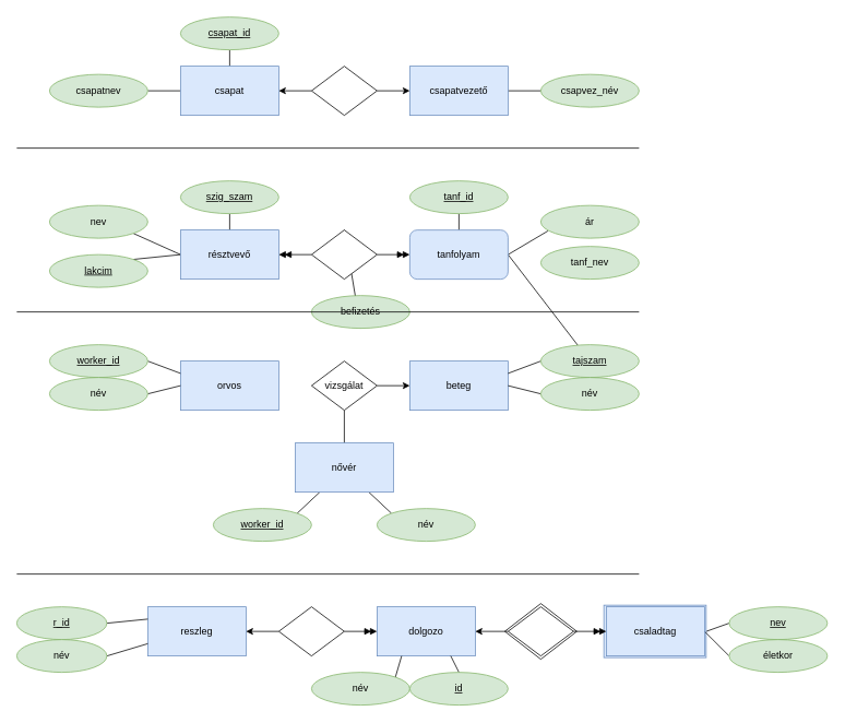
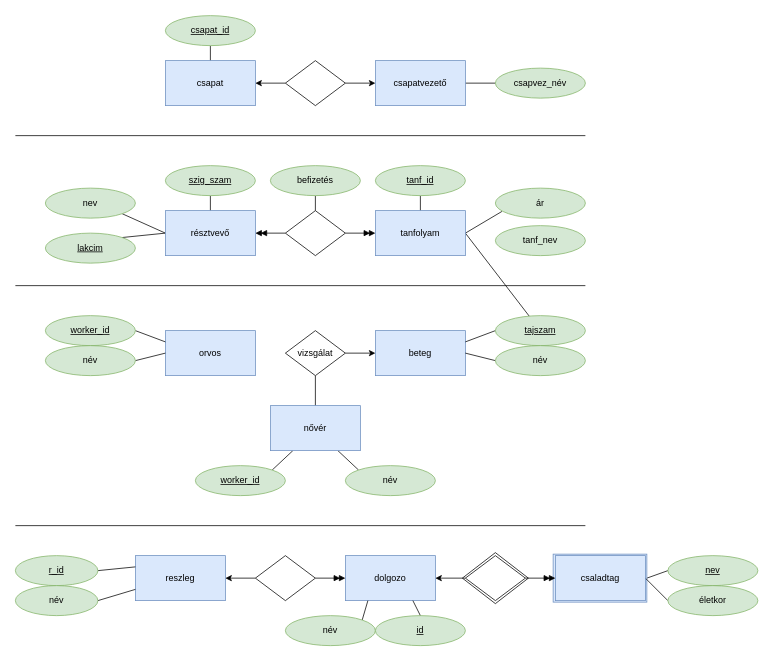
- <mxCell id="14" value="csapatnev" style="ellipse;whiteSpace=wrap;html=1;fillColor=#d5e8d4;strokeColor=#82b366;" vertex="1" parent="1"><mxGeometry x="60" y="90" width="120" height="40" as="geometry" /></mxCell>
- <mxCell id="5" style="edgeStyle=none;rounded=0;orthogonalLoop=1;jettySize=auto;html=1;exitX=0;exitY=0.5;exitDx=0;exitDy=0;entryX=1;entryY=0.5;entryDx=0;entryDy=0;endArrow=none;endFill=0;" edge="1" parent="1" source="7" target="14"><mxGeometry relative="1" as="geometry" /></mxCell>
- <mxCell id="27" value="tanfolyam" style="whiteSpace=wrap;html=1;fillColor=#dae8fc;strokeColor=#6c8ebf;rounded=1;" vertex="1" parent="1"><mxGeometry x="500" y="280" width="120" height="60" as="geometry" /></mxCell>
+ <mxCell id="27" value="tanfolyam" style="rounded=0;whiteSpace=wrap;html=1;fillColor=#dae8fc;strokeColor=#6c8ebf;" vertex="1" parent="1"><mxGeometry x="500" y="280" width="120" height="60" as="geometry" /></mxCell>
- <mxCell id="28" value="befizetés" style="ellipse;whiteSpace=wrap;html=1;fillColor=#d5e8d4;strokeColor=#82b366;" vertex="1" parent="1"><mxGeometry x="380" y="360" width="120" height="40" as="geometry" /></mxCell>
+ <mxCell id="28" value="befizetés" style="ellipse;whiteSpace=wrap;html=1;fillColor=#d5e8d4;strokeColor=#82b366;" vertex="1" parent="1"><mxGeometry x="360" y="220" width="120" height="40" as="geometry" /></mxCell>
